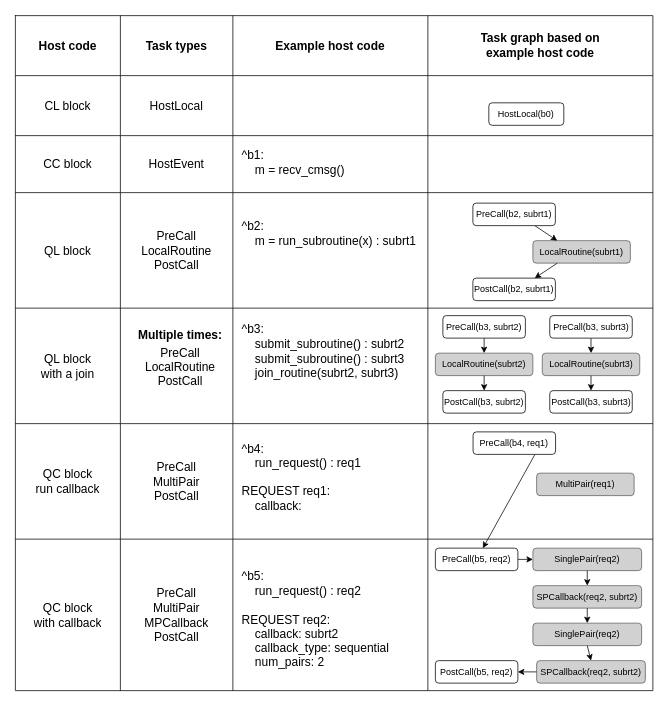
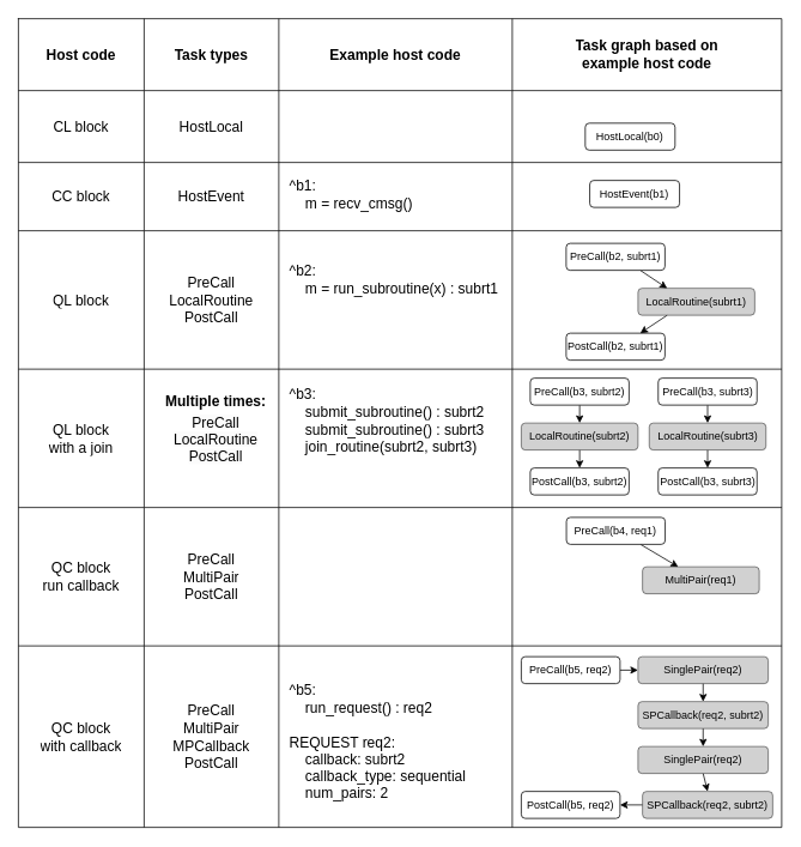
+ <mxCell id="39" value="HostEvent(b1)" style="rounded=1;whiteSpace=wrap;html=1;" parent="1" vertex="1"><mxGeometry x="656.25" y="200" width="100" height="30" as="geometry" /></mxCell>
- <mxCell id="74" value="&lt;div style=&quot;font-size: 16px;&quot;&gt;&lt;font style=&quot;font-size: 16px;&quot;&gt;^b4:&lt;/font&gt;&lt;/div&gt;&lt;div style=&quot;font-size: 16px;&quot;&gt;&lt;font style=&quot;font-size: 16px;&quot;&gt;&amp;nbsp; &amp;nbsp; run_request() : req1&lt;/font&gt;&lt;/div&gt;&lt;div style=&quot;font-size: 16px;&quot;&gt;&lt;font style=&quot;font-size: 16px;&quot;&gt;&lt;br&gt;&lt;/font&gt;&lt;/div&gt;&lt;div style=&quot;font-size: 16px;&quot;&gt;&lt;font style=&quot;font-size: 16px;&quot;&gt;REQUEST req1:&lt;/font&gt;&lt;/div&gt;&lt;div style=&quot;font-size: 16px;&quot;&gt;&lt;font style=&quot;font-size: 16px;&quot;&gt;&amp;nbsp; &amp;nbsp; callback:&amp;nbsp;&lt;/font&gt;&lt;/div&gt;" style="text;html=1;strokeColor=none;fillColor=none;align=left;verticalAlign=middle;whiteSpace=wrap;rounded=0;" parent="1" vertex="1"><mxGeometry x="320" y="575" width="241.25" height="120" as="geometry" /></mxCell>
- <mxCell id="45" style="edgeStyle=none;html=1;exitX=0.75;exitY=1;exitDx=0;exitDy=0;" parent="1" source="46" target="49" edge="1"><mxGeometry relative="1" as="geometry" /></mxCell>
+ <mxCell id="45" style="edgeStyle=none;html=1;exitX=0.75;exitY=1;exitDx=0;exitDy=0;" parent="1" source="46" target="47" edge="1"><mxGeometry relative="1" as="geometry" /></mxCell>
